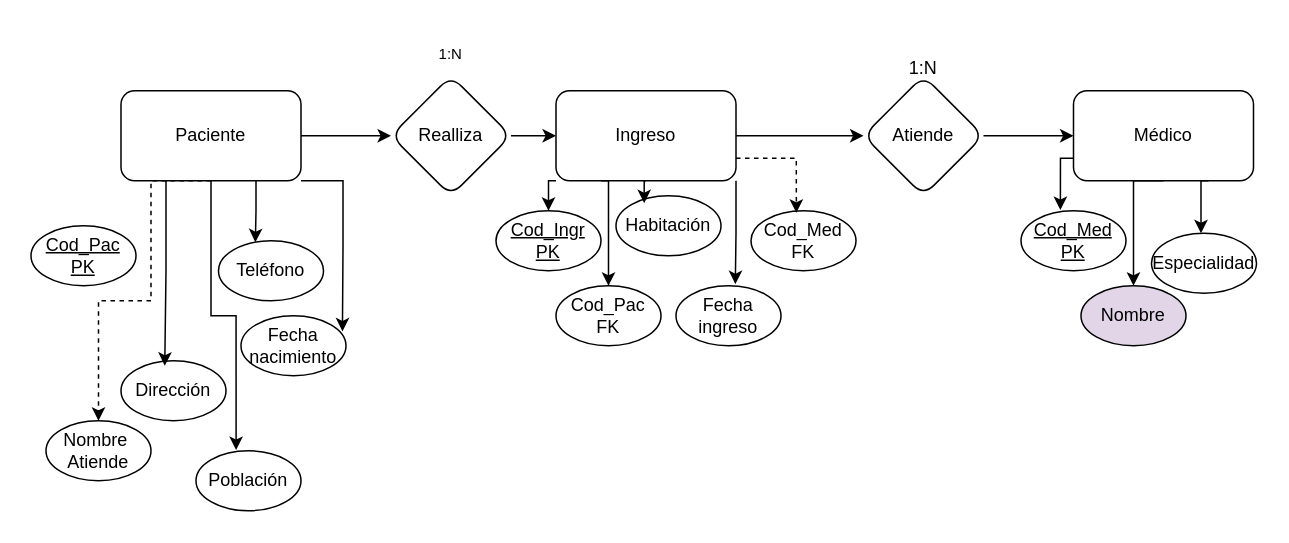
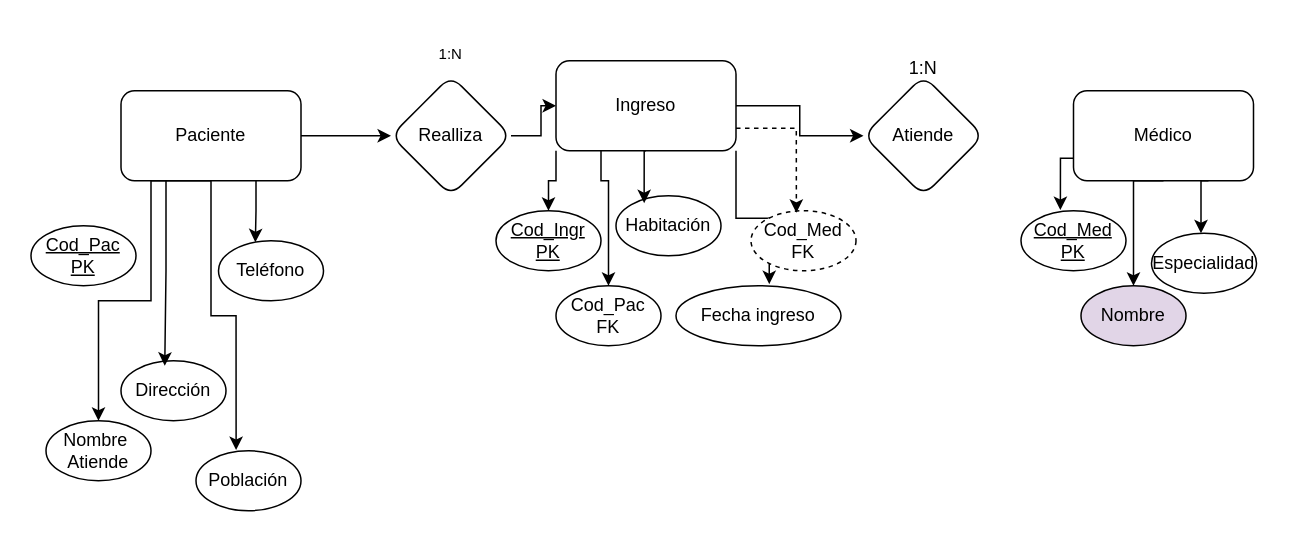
- <mxCell id="21" value="Ingreso" style="whiteSpace=wrap;html=1;rounded=1;" vertex="1" parent="1"><mxGeometry x="370" y="60" width="120" height="60" as="geometry" /></mxCell>
+ <mxCell id="21" value="Ingreso" style="whiteSpace=wrap;html=1;rounded=1;" vertex="1" parent="1"><mxGeometry x="370" y="40" width="120" height="60" as="geometry" /></mxCell>
- <mxCell id="30" value="" style="edgeStyle=orthogonalEdgeStyle;rounded=0;orthogonalLoop=1;jettySize=auto;html=1;" edge="1" parent="1" source="31" target="35"><mxGeometry relative="1" as="geometry" /></mxCell>
- <mxCell id="14" style="edgeStyle=orthogonalEdgeStyle;rounded=0;orthogonalLoop=1;jettySize=auto;html=1;exitX=1;exitY=1;exitDx=0;exitDy=0;entryX=0.966;entryY=0.261;entryDx=0;entryDy=0;entryPerimeter=0;" edge="1" parent="1" source="4" target="13"><mxGeometry relative="1" as="geometry"><Array as="points"><mxPoint x="228" y="120" /><mxPoint x="228" y="165" /></Array></mxGeometry></mxCell>
- <mxCell id="28" value="Cod_Med&lt;div&gt;FK&lt;/div&gt;" style="ellipse;whiteSpace=wrap;html=1;" vertex="1" parent="1"><mxGeometry x="500" y="140" width="70" height="40" as="geometry" /></mxCell>
+ <mxCell id="28" value="Cod_Med&lt;div&gt;FK&lt;/div&gt;" style="ellipse;whiteSpace=wrap;html=1;dashed=1;" vertex="1" parent="1"><mxGeometry x="500" y="140" width="70" height="40" as="geometry" /></mxCell>
- <mxCell id="2" style="edgeStyle=orthogonalEdgeStyle;rounded=0;orthogonalLoop=1;jettySize=auto;html=1;exitX=0.5;exitY=1;exitDx=0;exitDy=0;entryX=0.5;entryY=0;entryDx=0;entryDy=0;dashed=1;" edge="1" parent="1" source="4" target="6"><mxGeometry relative="1" as="geometry"><Array as="points"><mxPoint x="100" y="120" /><mxPoint x="100" y="200" /><mxPoint x="65" y="200" /></Array></mxGeometry></mxCell>
+ <mxCell id="2" style="edgeStyle=orthogonalEdgeStyle;rounded=0;orthogonalLoop=1;jettySize=auto;html=1;exitX=0.5;exitY=1;exitDx=0;exitDy=0;entryX=0.5;entryY=0;entryDx=0;entryDy=0;" edge="1" parent="1" source="4" target="6"><mxGeometry relative="1" as="geometry"><Array as="points"><mxPoint x="100" y="120" /><mxPoint x="100" y="200" /><mxPoint x="65" y="200" /></Array></mxGeometry></mxCell>
- <mxCell id="26" value="Fecha ingreso" style="ellipse;whiteSpace=wrap;html=1;" vertex="1" parent="1"><mxGeometry x="450" y="190" width="70" height="40" as="geometry" /></mxCell>
+ <mxCell id="26" value="Fecha ingreso" style="ellipse;whiteSpace=wrap;html=1;" vertex="1" parent="1"><mxGeometry x="450" y="190" width="110" height="40" as="geometry" /></mxCell>
- <mxCell id="13" value="Fecha nacimiento" style="ellipse;whiteSpace=wrap;html=1;" vertex="1" parent="1"><mxGeometry x="160" y="210" width="70" height="40" as="geometry" /></mxCell>
